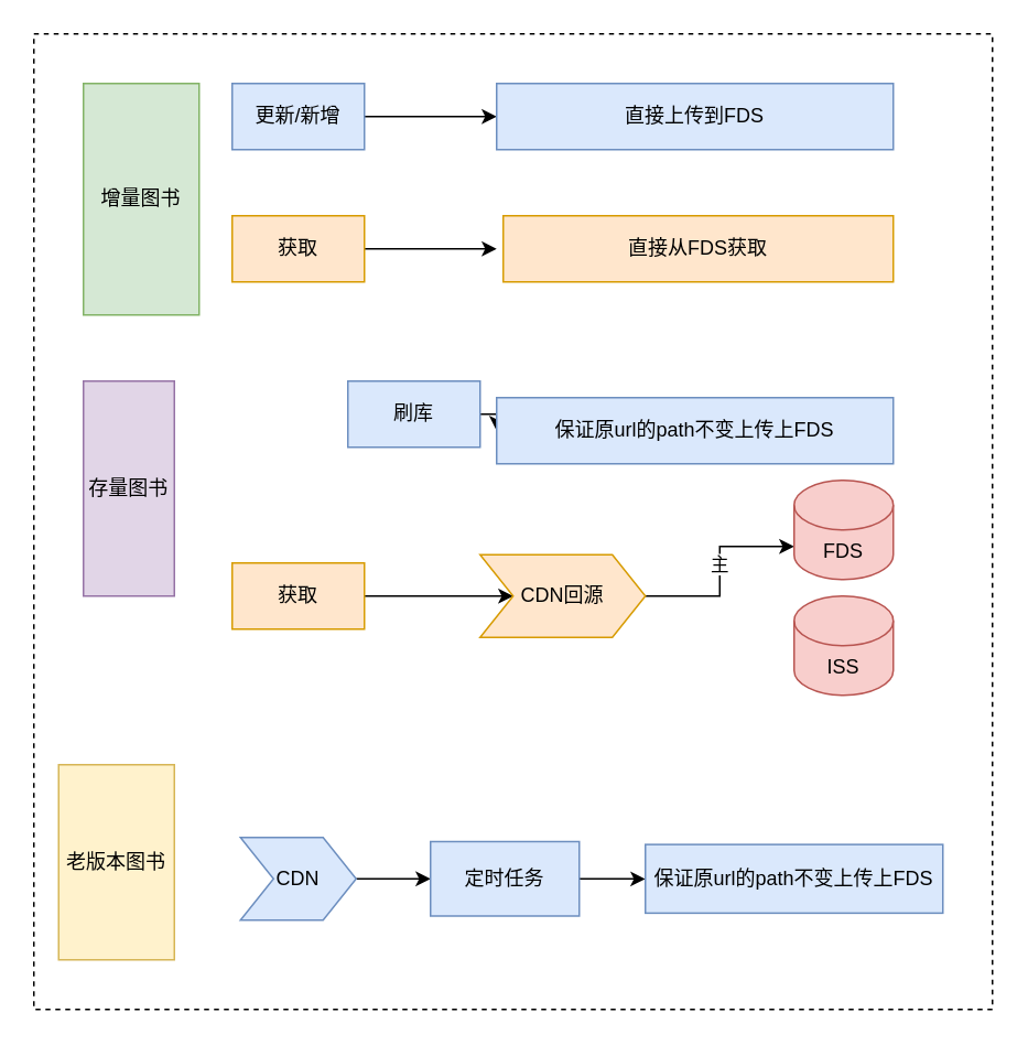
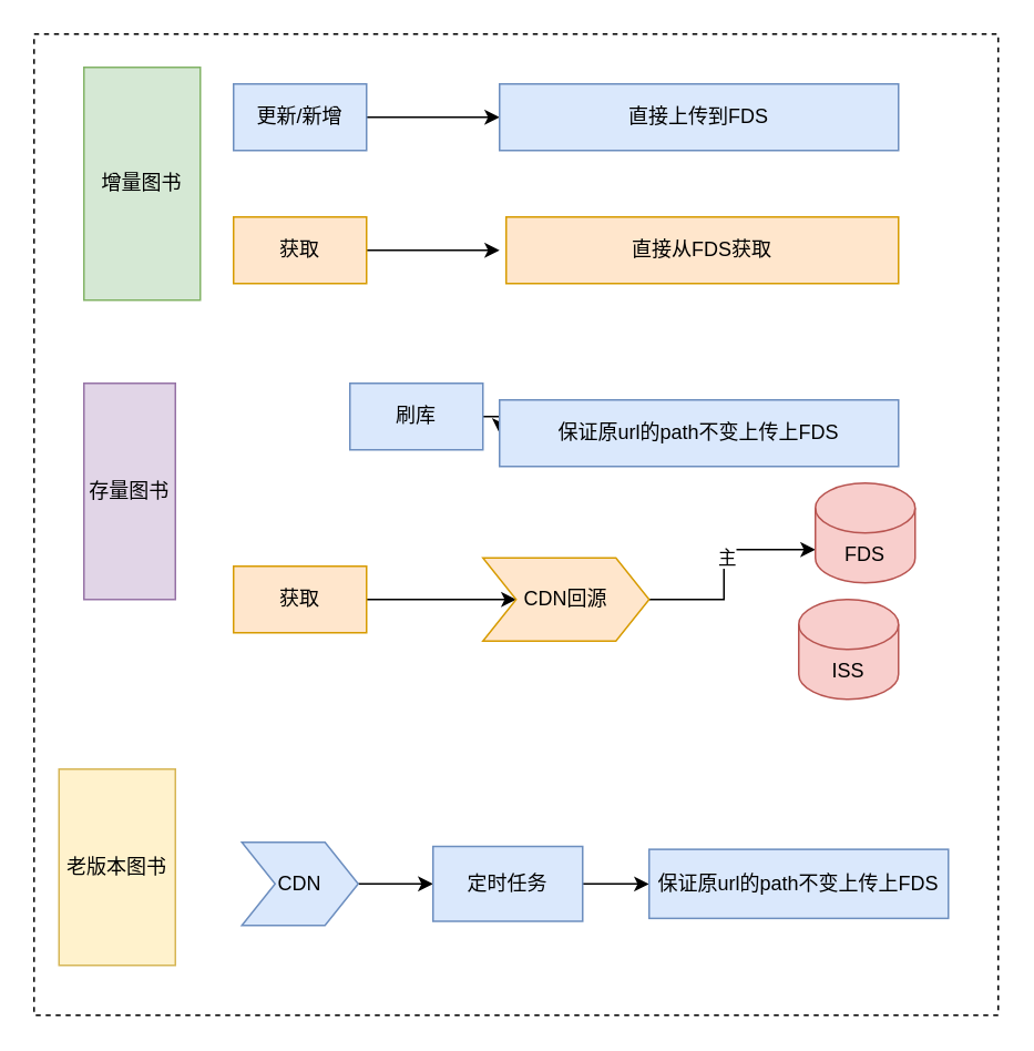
- <mxCell id="15" value="增量图书" style="rounded=0;whiteSpace=wrap;html=1;fillColor=#d5e8d4;strokeColor=#82b366;" vertex="1" parent="1"><mxGeometry x="50" y="50" width="70" height="140" as="geometry" /></mxCell>
+ <mxCell id="15" value="增量图书" style="rounded=0;whiteSpace=wrap;html=1;fillColor=#d5e8d4;strokeColor=#82b366;" vertex="1" parent="1"><mxGeometry x="50" y="40" width="70" height="140" as="geometry" /></mxCell>
- <mxCell id="13" value="FDS" style="shape=cylinder3;whiteSpace=wrap;html=1;boundedLbl=1;backgroundOutline=1;size=15;fillColor=#f8cecc;strokeColor=#b85450;" vertex="1" parent="1"><mxGeometry x="480" y="290" width="60" height="60" as="geometry" /></mxCell>
+ <mxCell id="13" value="FDS" style="shape=cylinder3;whiteSpace=wrap;html=1;boundedLbl=1;backgroundOutline=1;size=15;fillColor=#f8cecc;strokeColor=#b85450;" vertex="1" parent="1"><mxGeometry x="490" y="290" width="60" height="60" as="geometry" /></mxCell>
